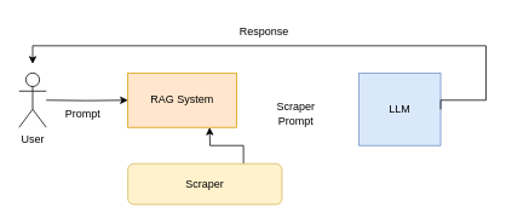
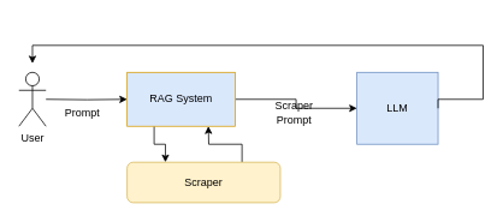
- <mxCell id="14" value="Response" style="text;html=1;align=center;verticalAlign=middle;resizable=0;points=[];autosize=1;strokeColor=none;fillColor=none;" parent="1" vertex="1"><mxGeometry x="250" y="20" width="80" height="30" as="geometry" /></mxCell>
- <mxCell id="5" value="RAG System" style="rounded=0;whiteSpace=wrap;html=1;fillColor=#ffe6cc;strokeColor=#d79b00;" parent="1" vertex="1"><mxGeometry x="140" y="80" width="120" height="60" as="geometry" /></mxCell>
+ <mxCell id="5" value="RAG System" style="rounded=0;whiteSpace=wrap;html=1;fillColor=#dae8fc;strokeColor=#d79b00;" parent="1" vertex="1"><mxGeometry x="140" y="80" width="120" height="60" as="geometry" /></mxCell>
+ <mxCell id="2" style="edgeStyle=orthogonalEdgeStyle;rounded=0;orthogonalLoop=1;jettySize=auto;html=1;exitX=1;exitY=0.5;exitDx=0;exitDy=0;entryX=0;entryY=0.5;entryDx=0;entryDy=0;" parent="1" source="5" target="6" edge="1"><mxGeometry relative="1" as="geometry" /></mxCell>
+ <mxCell id="3" style="edgeStyle=orthogonalEdgeStyle;rounded=0;orthogonalLoop=1;jettySize=auto;html=1;exitX=0.25;exitY=1;exitDx=0;exitDy=0;entryX=0.25;entryY=0;entryDx=0;entryDy=0;" parent="1" source="5" target="10" edge="1"><mxGeometry relative="1" as="geometry" /></mxCell>
